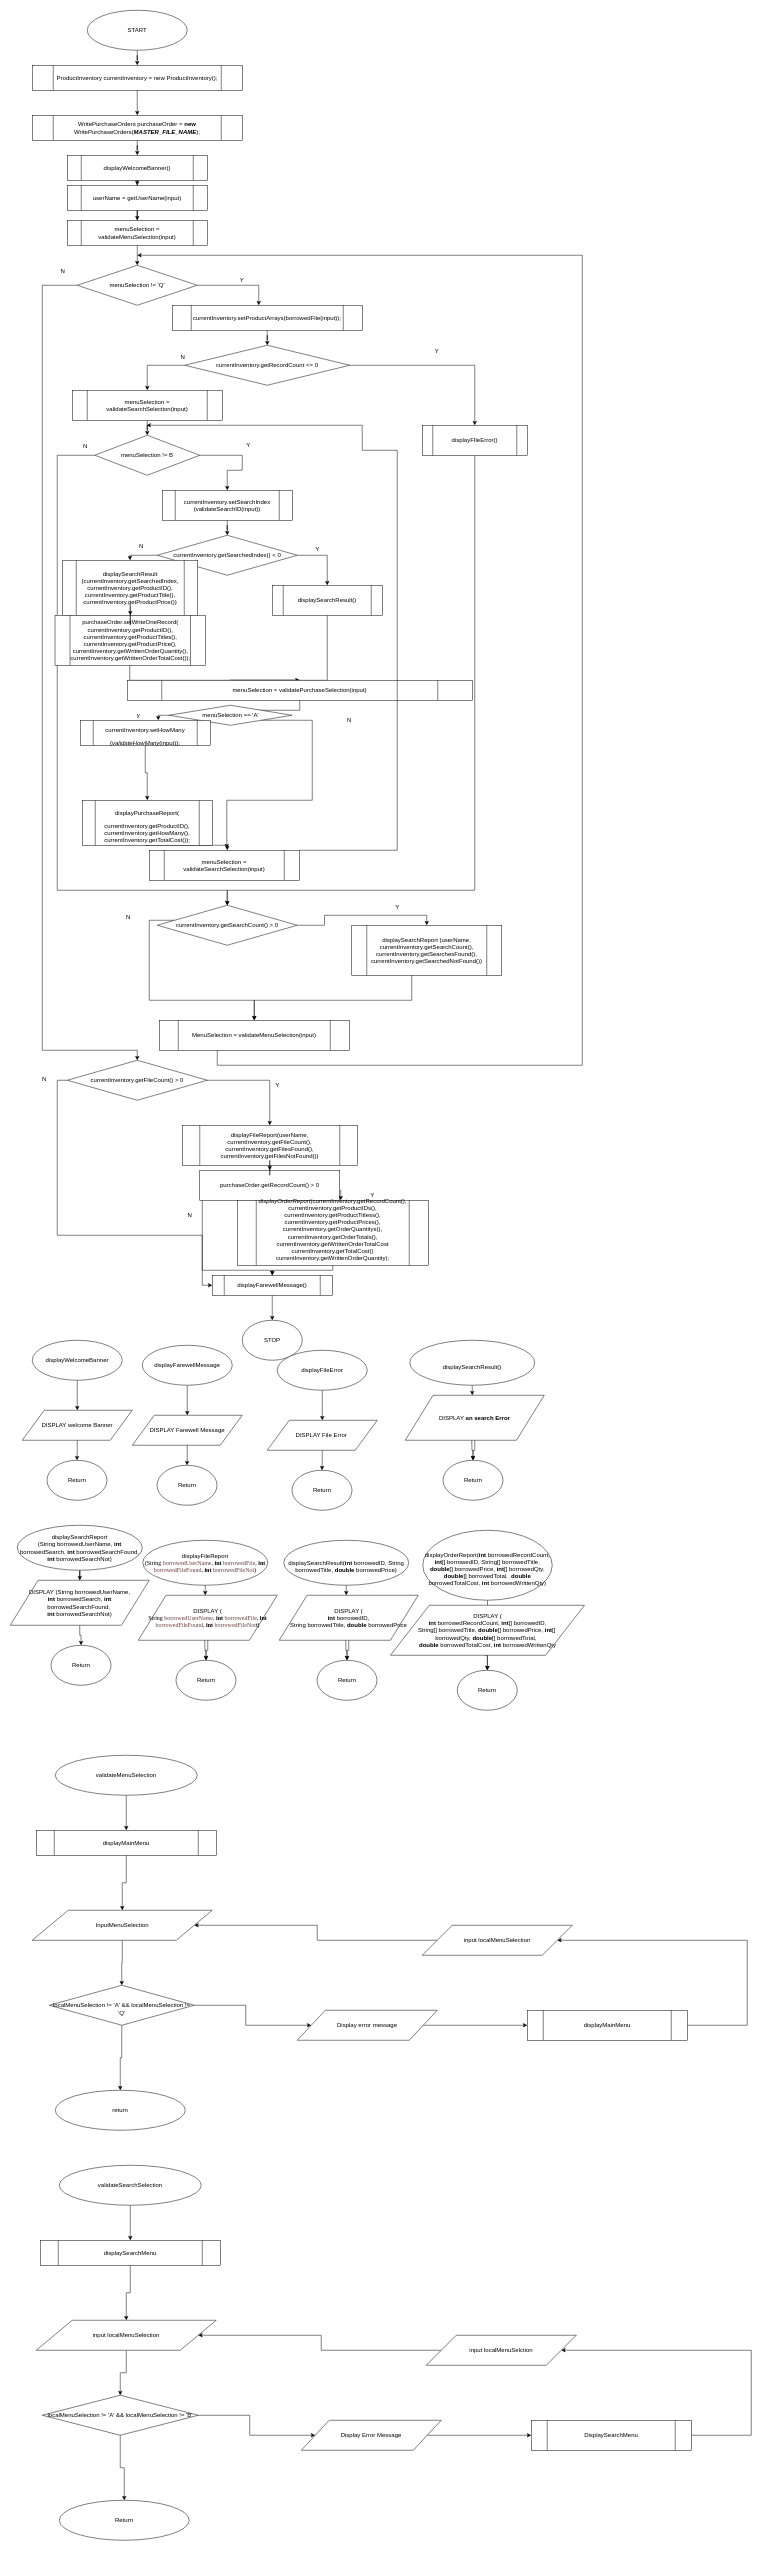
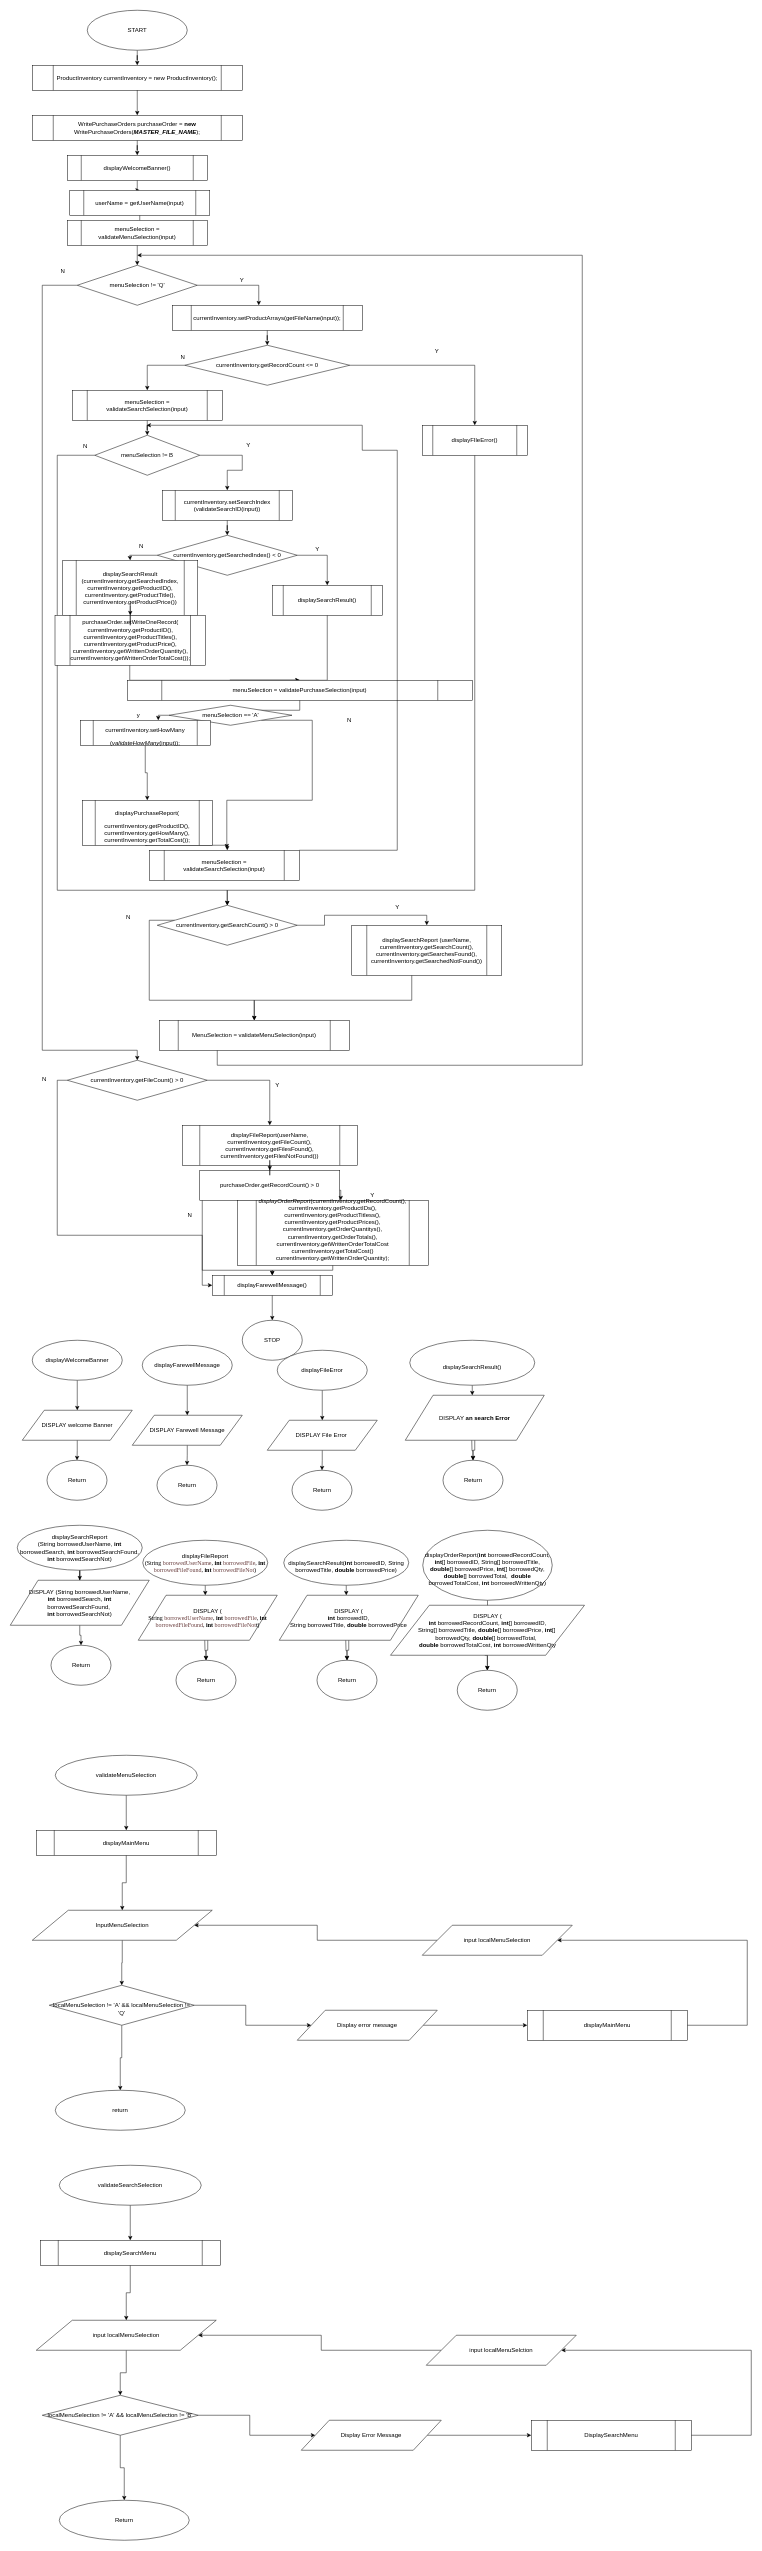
- <mxCell id="9" value="userName = getUserName(input)" style="shape=process;whiteSpace=wrap;html=1;backgroundOutline=1;" parent="1" vertex="1"><mxGeometry x="134" y="370" width="280" height="50" as="geometry" /></mxCell>
+ <mxCell id="9" value="userName = getUserName(input)" style="shape=process;whiteSpace=wrap;html=1;backgroundOutline=1;" parent="1" vertex="1"><mxGeometry x="139" y="380" width="280" height="50" as="geometry" /></mxCell>
- <mxCell id="19" value="currentInventory.setProductArrays(borrowedFile(input));" style="shape=process;whiteSpace=wrap;html=1;backgroundOutline=1;" parent="1" vertex="1"><mxGeometry x="344" y="610" width="380" height="50" as="geometry" /></mxCell>
+ <mxCell id="19" value="currentInventory.setProductArrays(getFileName(input));" style="shape=process;whiteSpace=wrap;html=1;backgroundOutline=1;" parent="1" vertex="1"><mxGeometry x="344" y="610" width="380" height="50" as="geometry" /></mxCell>
